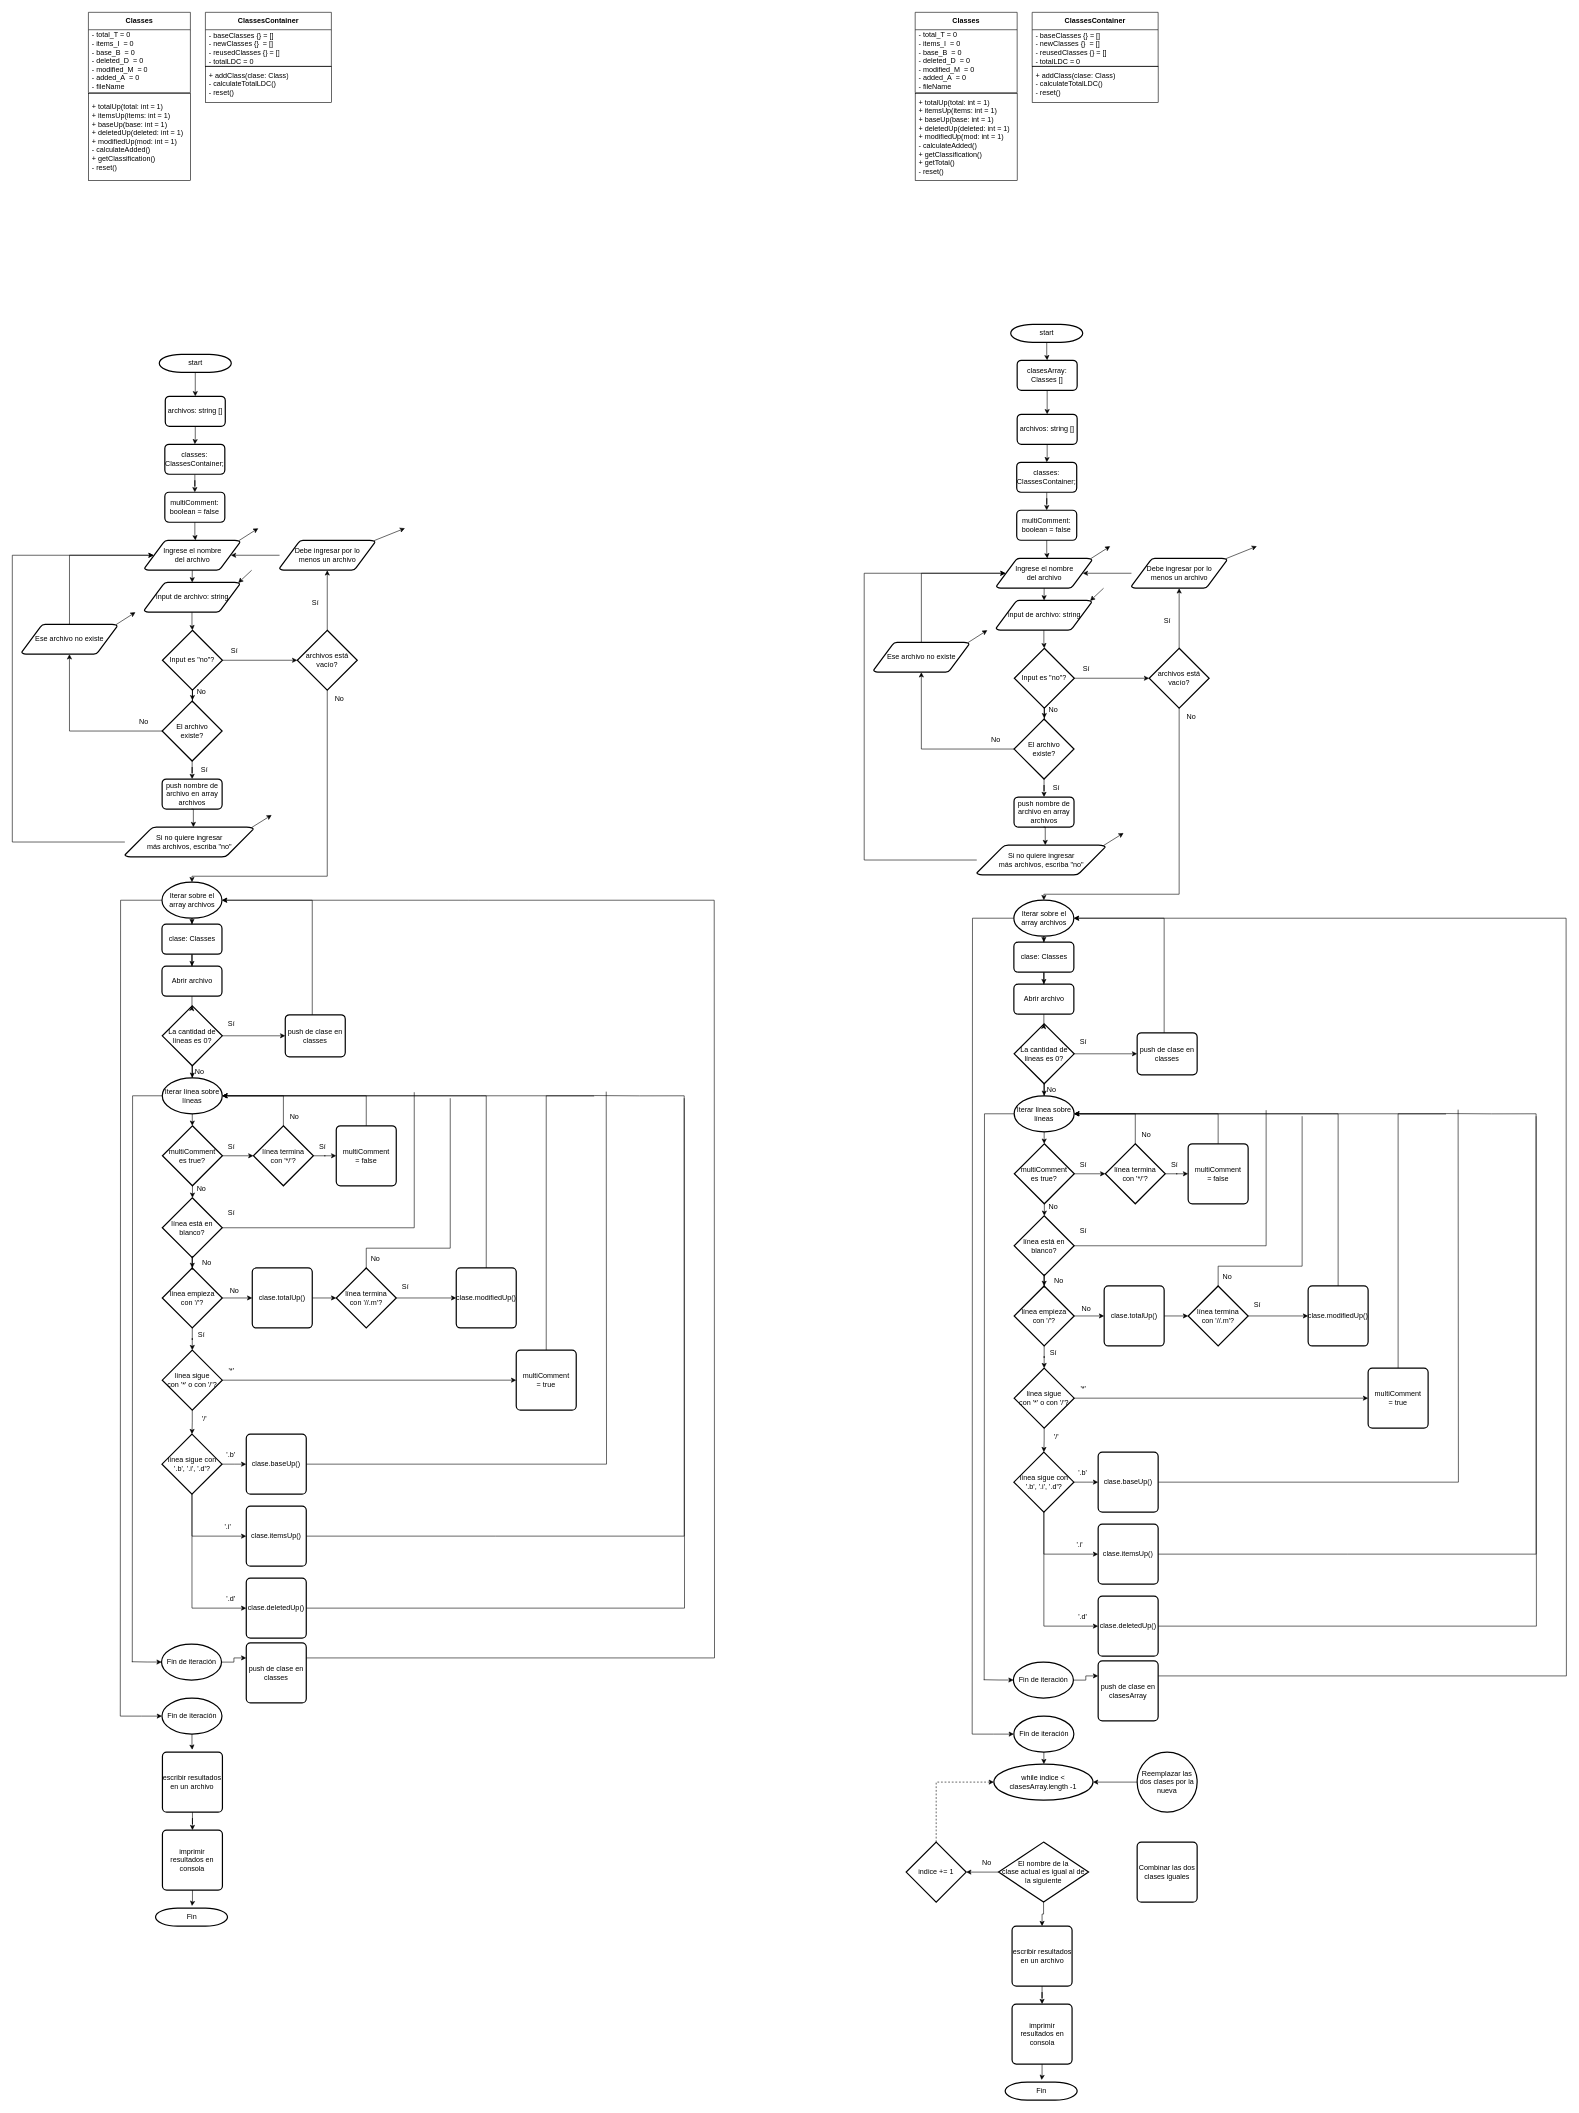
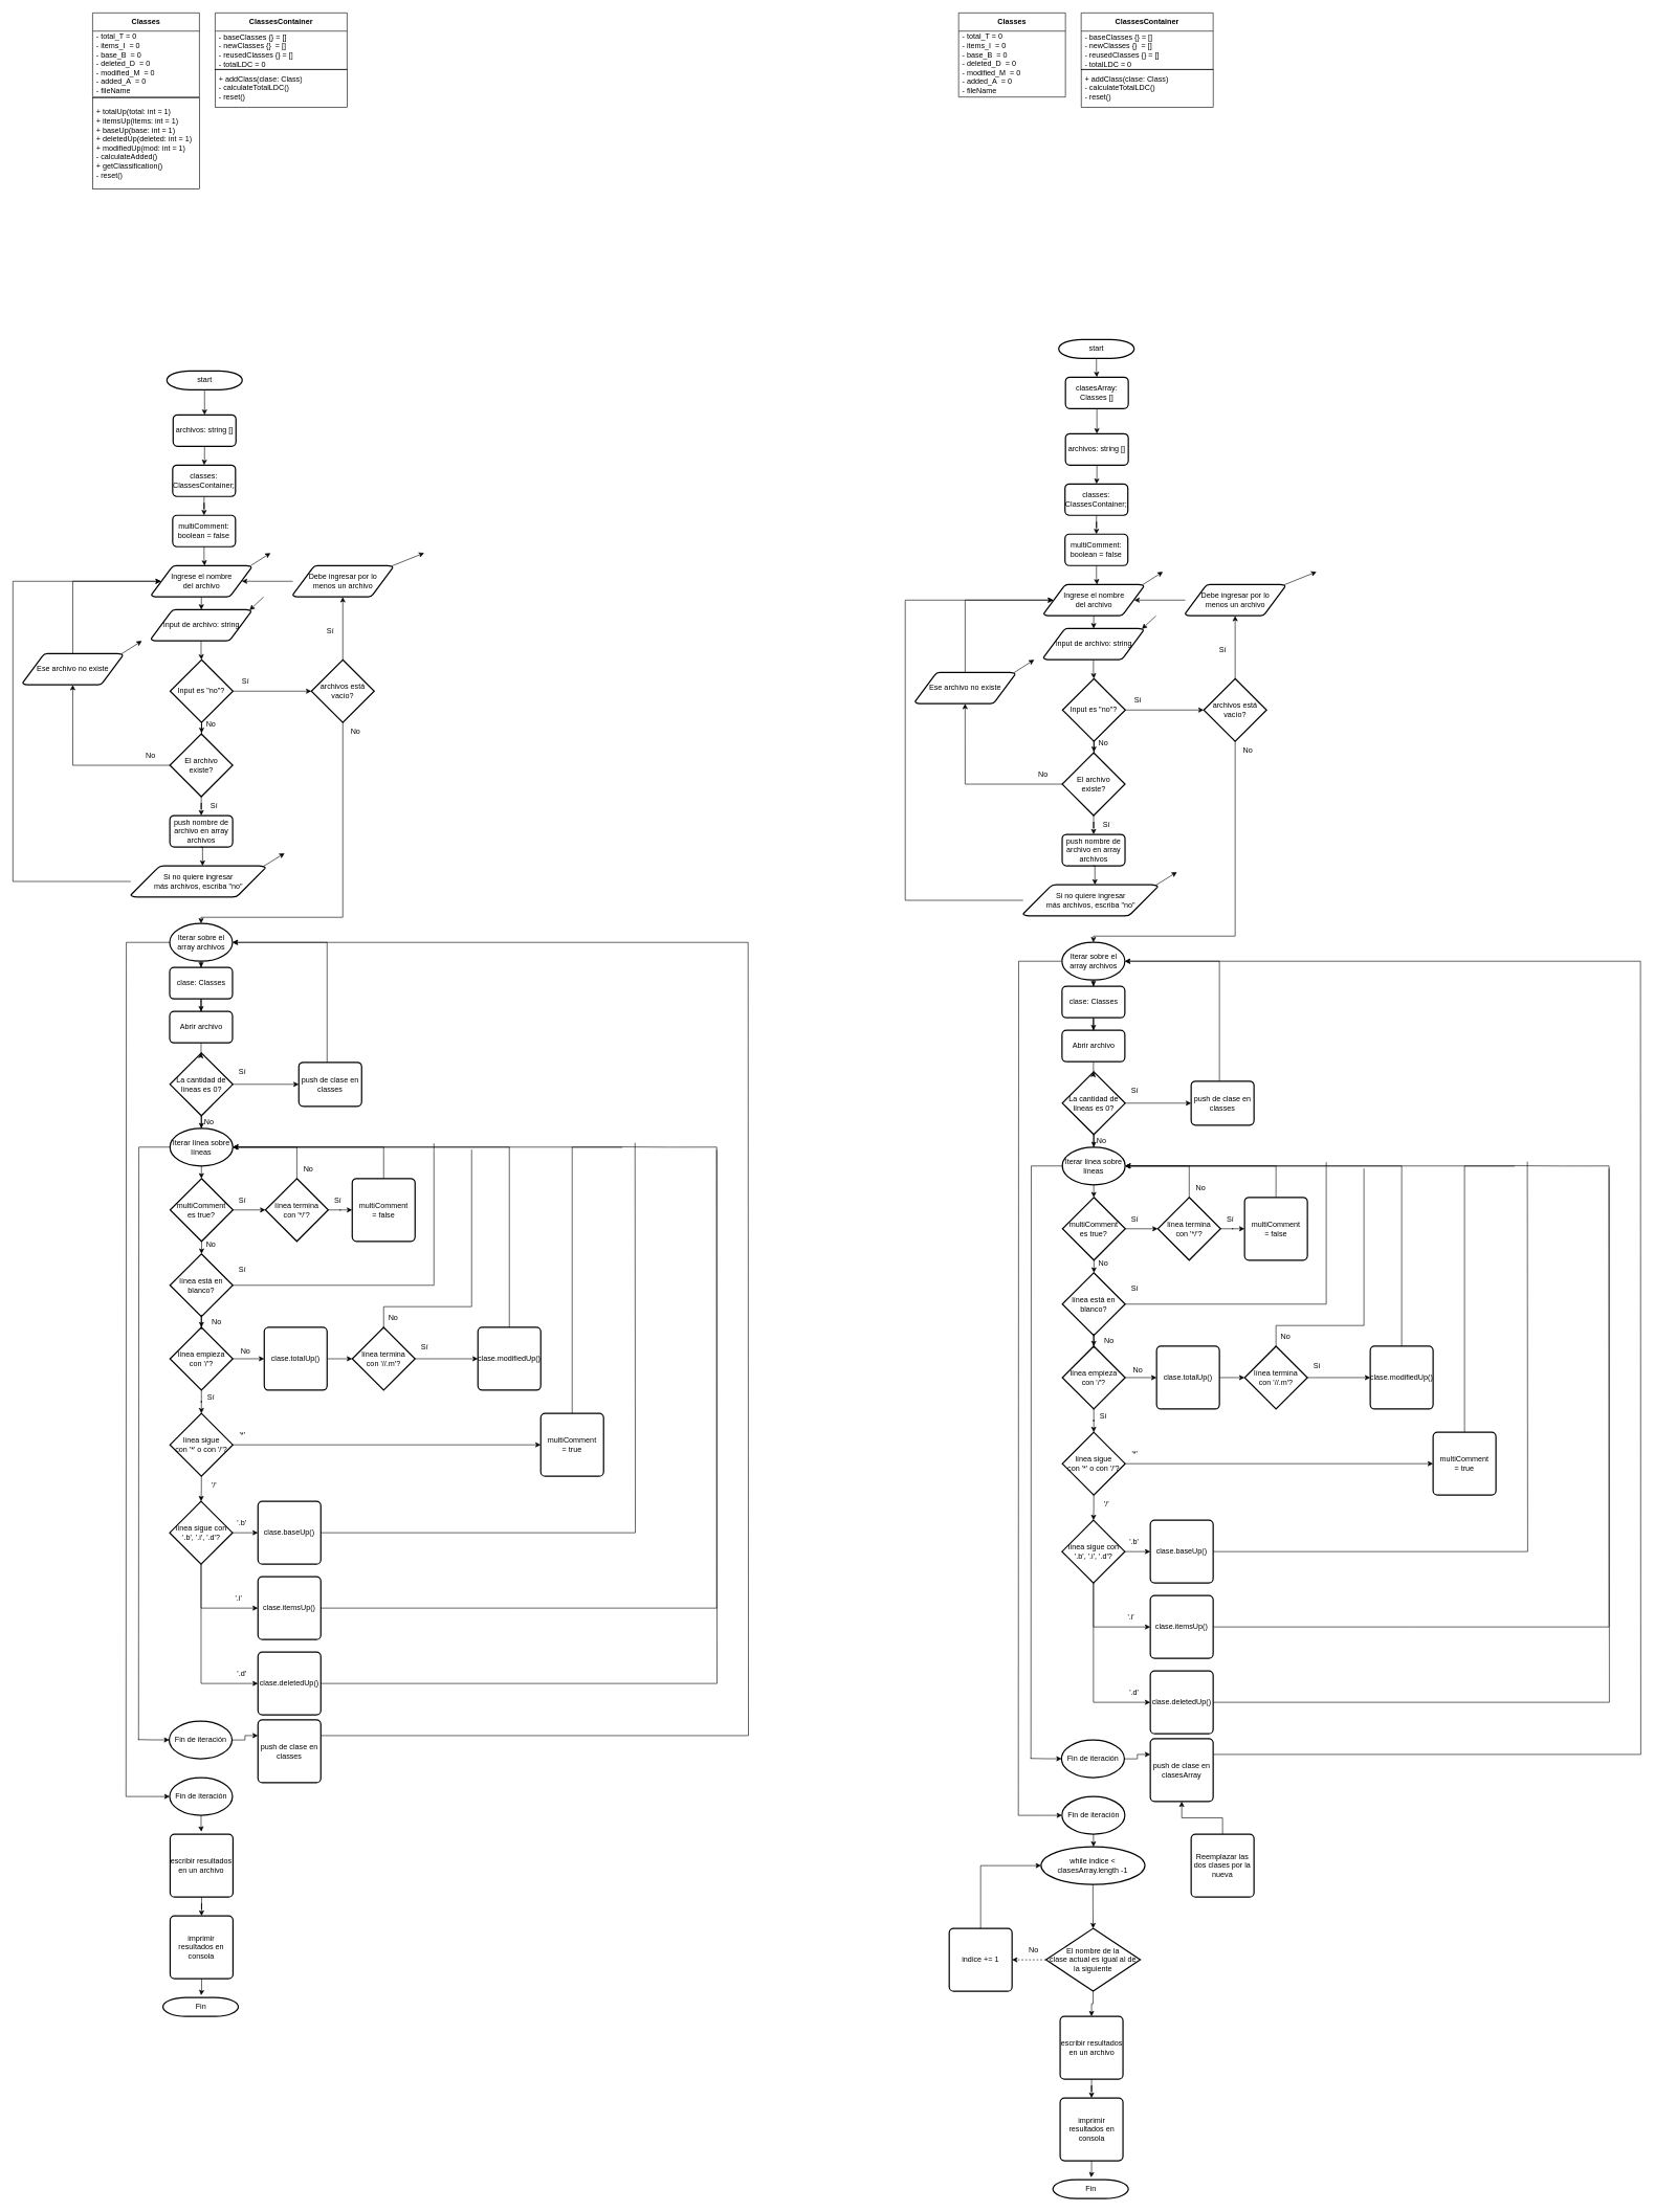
- <mxCell id="136" value="+ totalUp(total: int = 1)&lt;br&gt;+ itemsUp(items: int = 1)&lt;br&gt;+ baseUp(base: int = 1)&lt;br&gt;+ deletedUp(deleted: int = 1)&lt;br&gt;+ modifiedUp(mod: int = 1)&lt;br&gt;- calculateAdded()&lt;br&gt;+ getClassification()&lt;br&gt;+ getTotal()&lt;br&gt;- reset()" style="text;html=1;strokeColor=default;fillColor=none;align=left;verticalAlign=middle;spacingLeft=4;spacingRight=4;overflow=hidden;rotatable=0;points=[[0,0.5],[1,0.5]];portConstraint=eastwest;whiteSpace=wrap;" vertex="1" parent="133"><mxGeometry y="135.06" width="170" height="144.94" as="geometry" /></mxCell>
- <mxCell id="282" style="edgeStyle=orthogonalEdgeStyle;rounded=0;orthogonalLoop=1;jettySize=auto;html=1;entryX=1;entryY=0.5;entryDx=0;entryDy=0;entryPerimeter=0;" edge="1" parent="1" source="281" target="271"><mxGeometry relative="1" as="geometry" /></mxCell>
+ <mxCell id="282" style="edgeStyle=orthogonalEdgeStyle;rounded=0;orthogonalLoop=1;jettySize=auto;html=1;" edge="1" parent="1" source="281" target="261"><mxGeometry relative="1" as="geometry" /></mxCell>
- <mxCell id="281" value="Reemplazar las dos clases por la nueva" style="ellipse;whiteSpace=wrap;html=1;absoluteArcSize=1;arcSize=14;strokeWidth=2;" vertex="1" parent="1"><mxGeometry x="1895" y="2920" width="100" height="100" as="geometry" /></mxCell>
+ <mxCell id="281" value="Reemplazar las dos clases por la nueva" style="rounded=1;whiteSpace=wrap;html=1;absoluteArcSize=1;arcSize=14;strokeWidth=2;" vertex="1" parent="1"><mxGeometry x="1895" y="2920" width="100" height="100" as="geometry" /></mxCell>
+ <mxCell id="279" style="edgeStyle=orthogonalEdgeStyle;rounded=0;orthogonalLoop=1;jettySize=auto;html=1;entryX=0.5;entryY=0;entryDx=0;entryDy=0;entryPerimeter=0;" edge="1" parent="1" source="271" target="275"><mxGeometry relative="1" as="geometry" /></mxCell>
- <mxCell id="277" style="edgeStyle=orthogonalEdgeStyle;rounded=0;orthogonalLoop=1;jettySize=auto;html=1;entryX=0;entryY=0.5;entryDx=0;entryDy=0;entryPerimeter=0;dashed=1;" edge="1" parent="1" source="276" target="271"><mxGeometry relative="1" as="geometry"><Array as="points"><mxPoint x="1560" y="2970" /></Array></mxGeometry></mxCell>
+ <mxCell id="277" style="edgeStyle=orthogonalEdgeStyle;rounded=0;orthogonalLoop=1;jettySize=auto;html=1;entryX=0;entryY=0.5;entryDx=0;entryDy=0;entryPerimeter=0;" edge="1" parent="1" source="276" target="271"><mxGeometry relative="1" as="geometry"><Array as="points"><mxPoint x="1560" y="2970" /></Array></mxGeometry></mxCell>
- <mxCell id="276" value="indice += 1" style="rhombus;whiteSpace=wrap;html=1;absoluteArcSize=1;arcSize=14;strokeWidth=2;" vertex="1" parent="1"><mxGeometry x="1510" y="3070" width="100" height="100" as="geometry" /></mxCell>
+ <mxCell id="276" value="indice += 1" style="rounded=1;whiteSpace=wrap;html=1;absoluteArcSize=1;arcSize=14;strokeWidth=2;" vertex="1" parent="1"><mxGeometry x="1510" y="3070" width="100" height="100" as="geometry" /></mxCell>
- <mxCell id="273" style="edgeStyle=orthogonalEdgeStyle;rounded=0;orthogonalLoop=1;jettySize=auto;html=1;entryX=1;entryY=0.5;entryDx=0;entryDy=0;" edge="1" parent="1" source="275" target="276"><mxGeometry relative="1" as="geometry" /></mxCell>
+ <mxCell id="273" style="edgeStyle=orthogonalEdgeStyle;rounded=0;orthogonalLoop=1;jettySize=auto;html=1;entryX=1;entryY=0.5;entryDx=0;entryDy=0;dashed=1;" edge="1" parent="1" source="275" target="276"><mxGeometry relative="1" as="geometry" /></mxCell>
- <mxCell id="280" value="Combinar las dos clases iguales" style="rounded=1;whiteSpace=wrap;html=1;absoluteArcSize=1;arcSize=14;strokeWidth=2;" vertex="1" parent="1"><mxGeometry x="1895" y="3070" width="100" height="100" as="geometry" /></mxCell>
